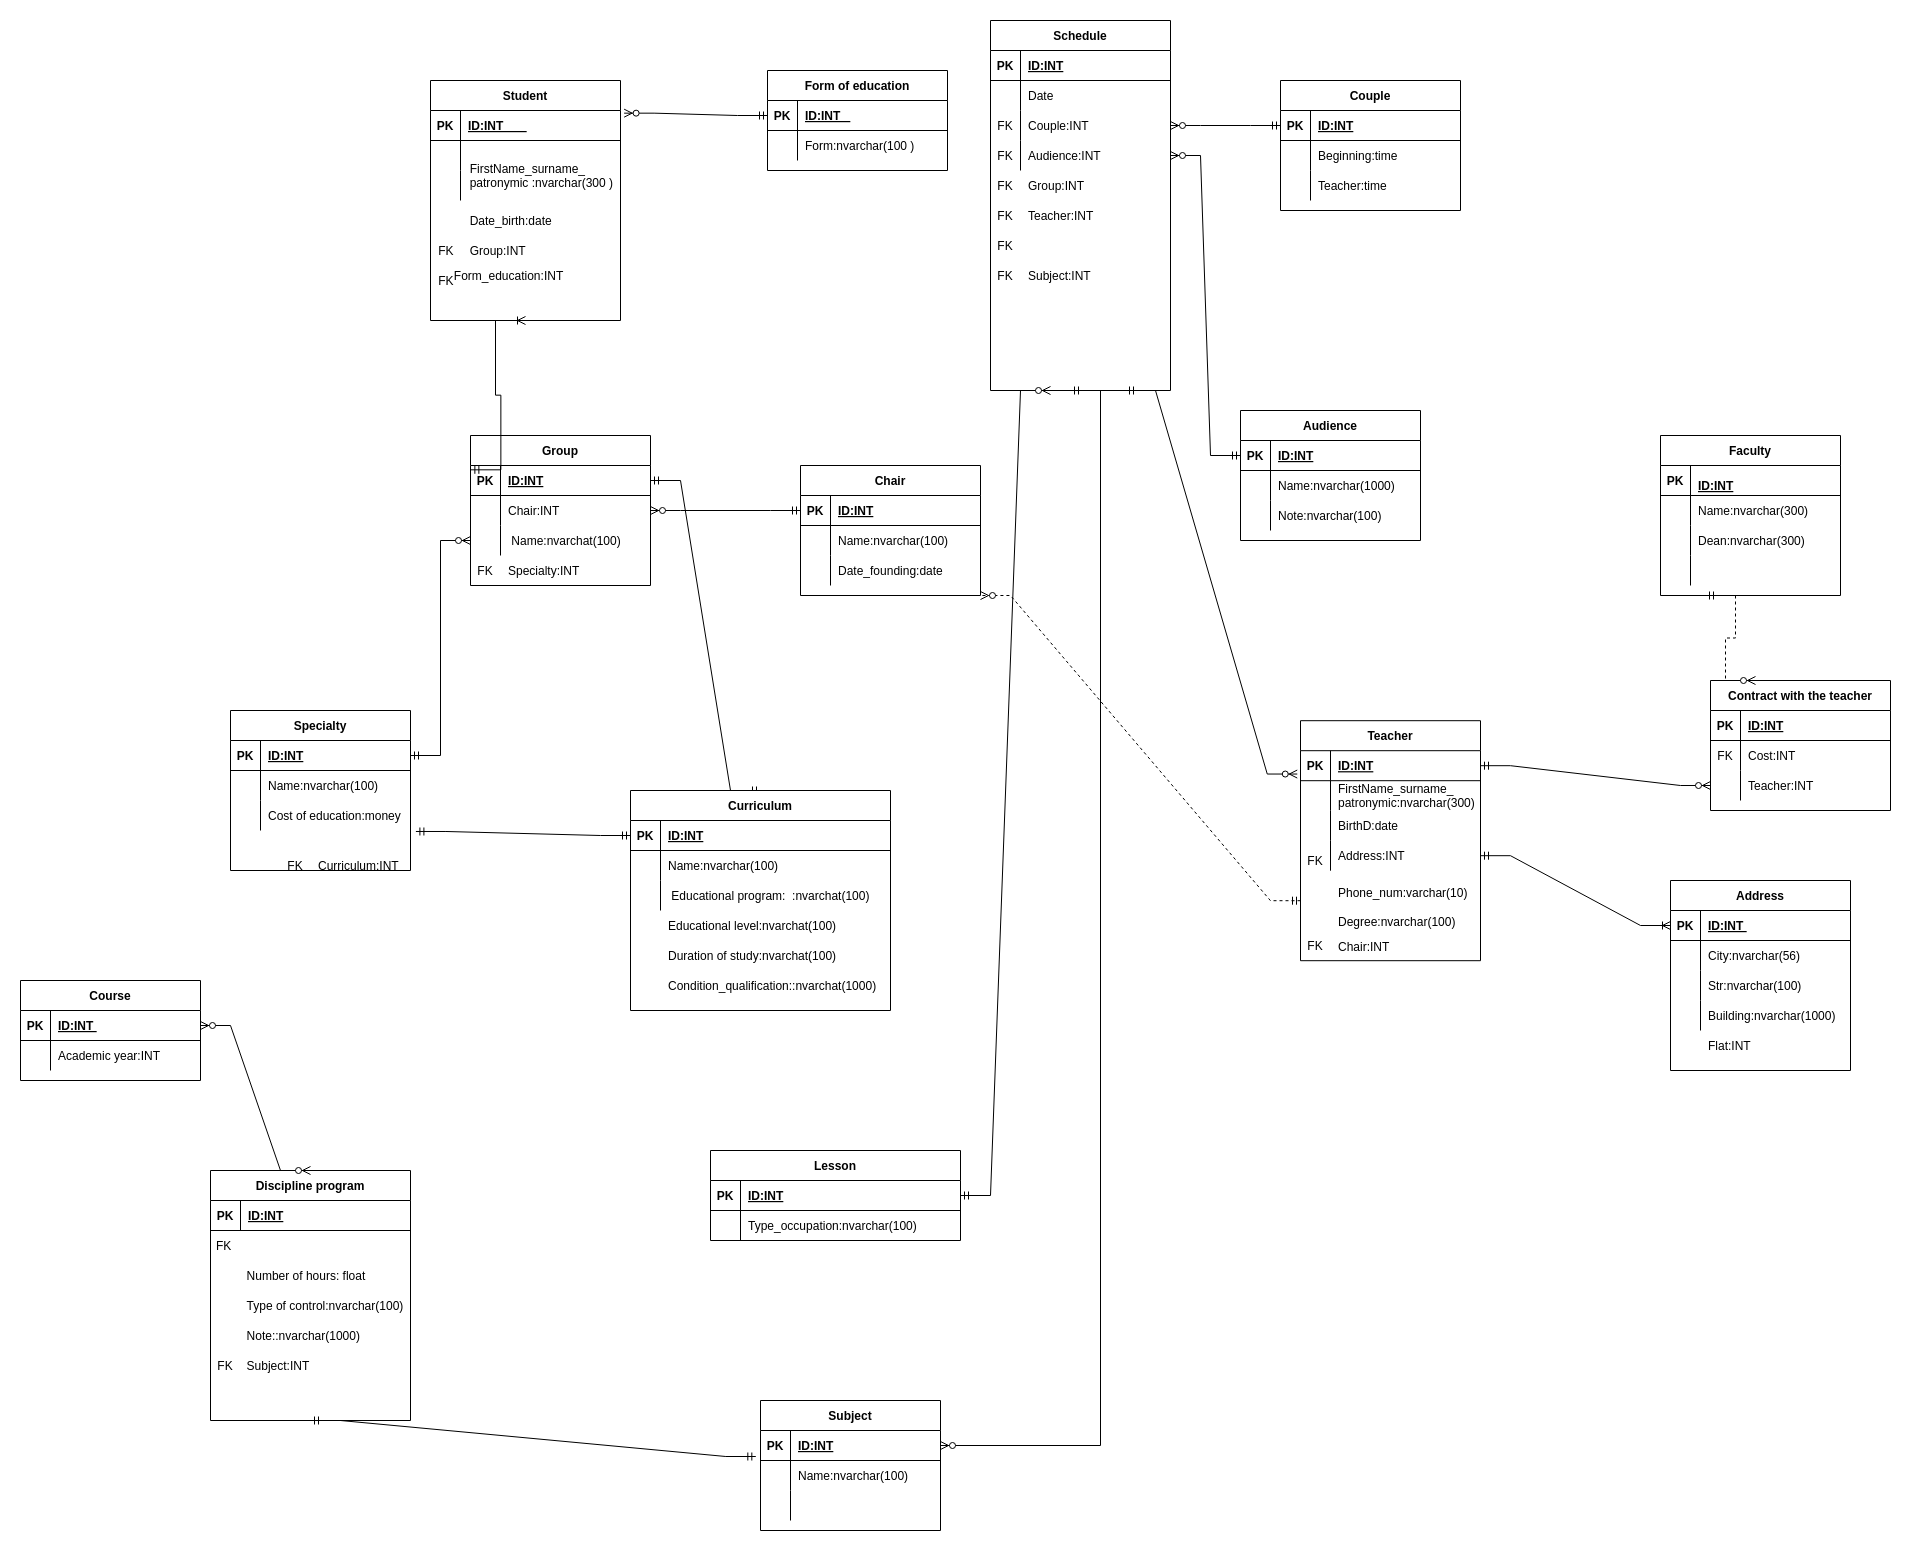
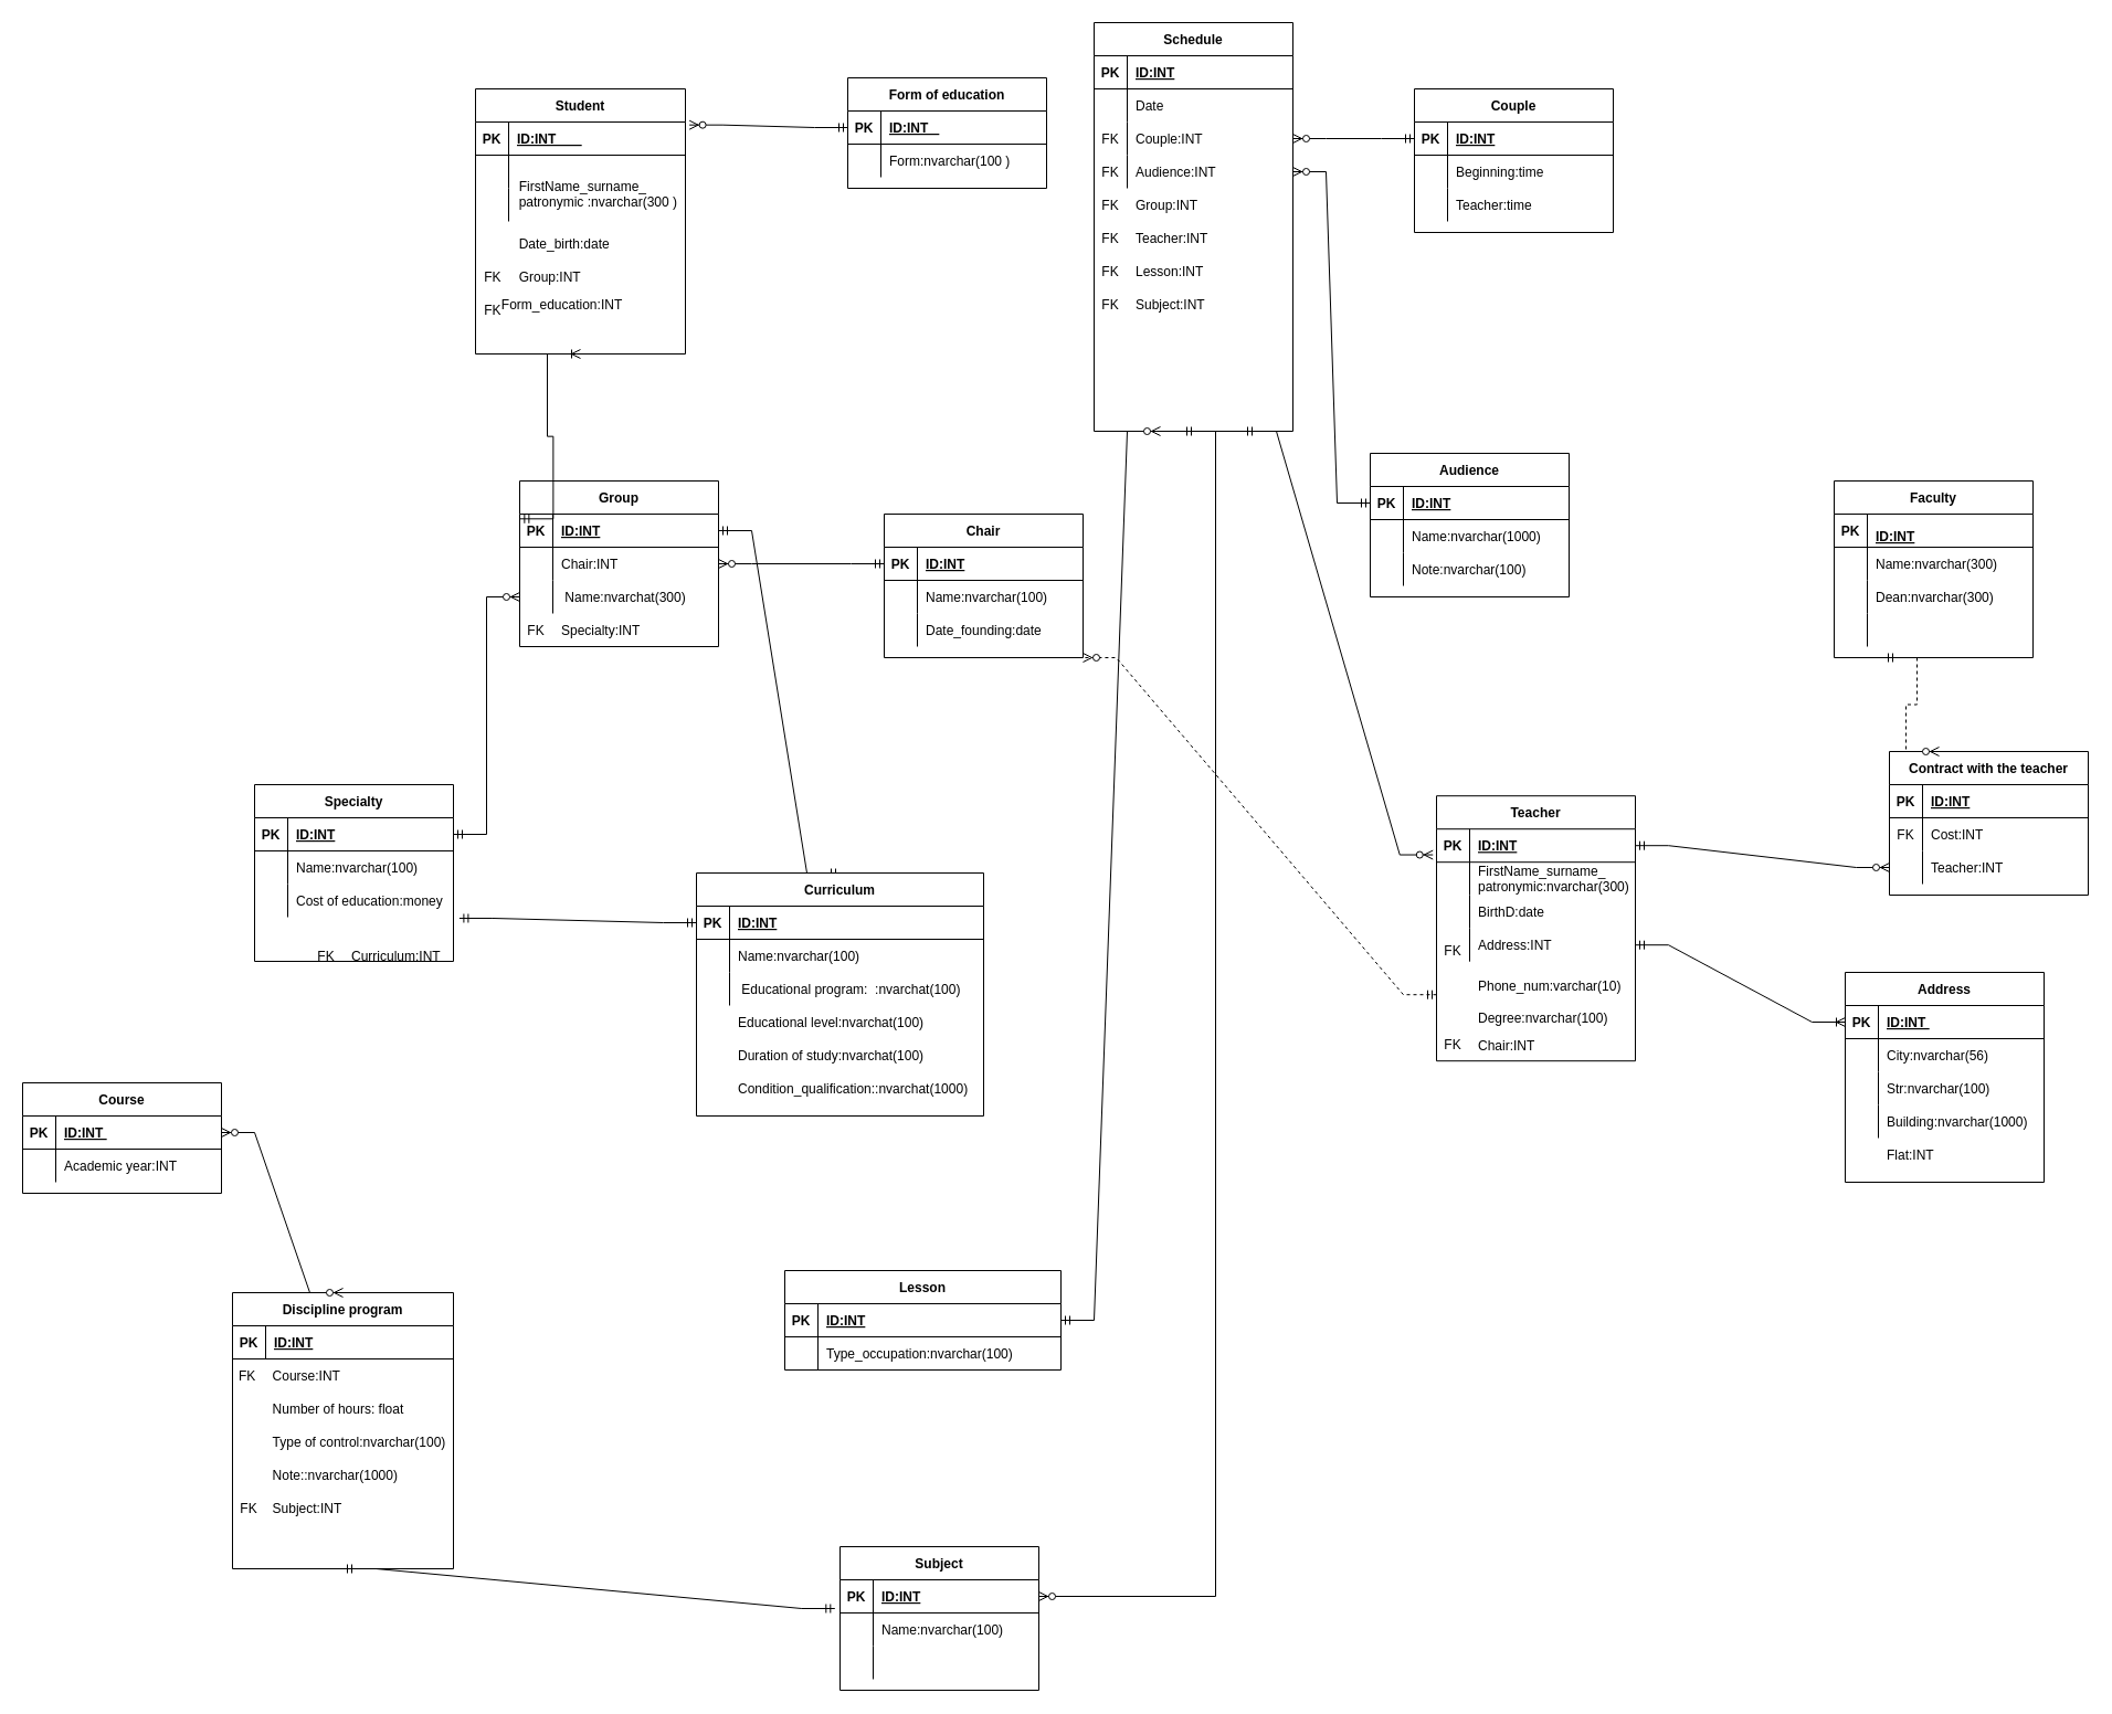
+ <mxCell id="117" value="Lesson:INT" style="shape=partialRectangle;connectable=0;fillColor=none;top=0;left=0;bottom=0;right=0;align=left;spacingLeft=6;overflow=hidden;" parent="101" vertex="1"><mxGeometry x="30" y="210" width="150" height="30" as="geometry"><mxRectangle width="150" height="30" as="alternateBounds" /></mxGeometry></mxCell>
- <mxCell id="161" value=" Name:nvarchat(100)" style="shape=partialRectangle;connectable=0;fillColor=none;top=0;left=0;bottom=0;right=0;align=left;spacingLeft=6;overflow=hidden;" parent="159" vertex="1"><mxGeometry x="30" width="150" height="30" as="geometry"><mxRectangle width="150" height="30" as="alternateBounds" /></mxGeometry></mxCell>
+ <mxCell id="161" value=" Name:nvarchat(300)" style="shape=partialRectangle;connectable=0;fillColor=none;top=0;left=0;bottom=0;right=0;align=left;spacingLeft=6;overflow=hidden;" parent="159" vertex="1"><mxGeometry x="30" width="150" height="30" as="geometry"><mxRectangle width="150" height="30" as="alternateBounds" /></mxGeometry></mxCell>
+ <mxCell id="130" value="Course:INT" style="shape=partialRectangle;connectable=0;fillColor=none;top=0;left=0;bottom=0;right=0;align=left;spacingLeft=6;overflow=hidden;" parent="125" vertex="1"><mxGeometry x="28.571" y="60" width="171.429" height="30" as="geometry"><mxRectangle width="180" height="30" as="alternateBounds" /></mxGeometry></mxCell>
